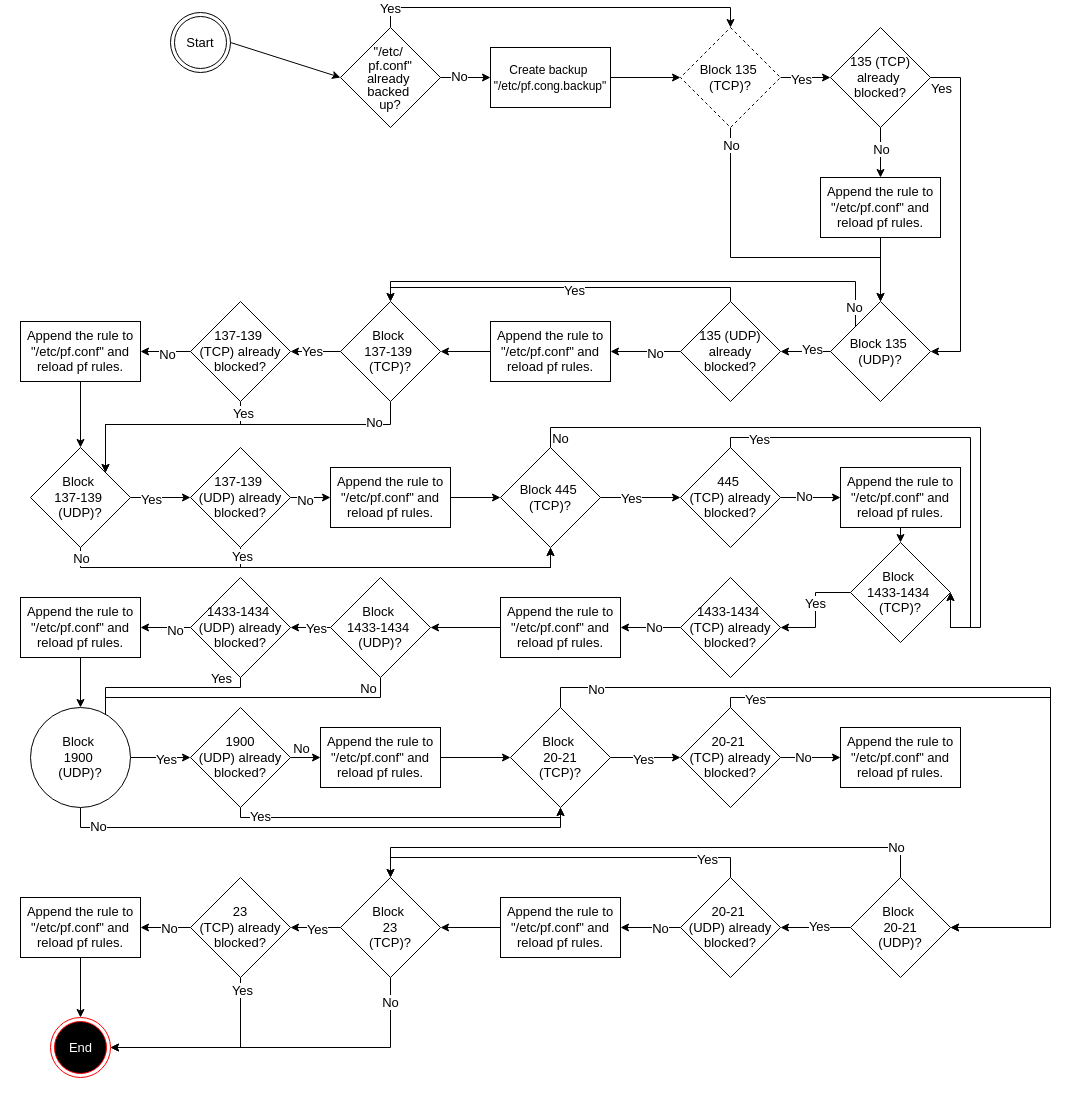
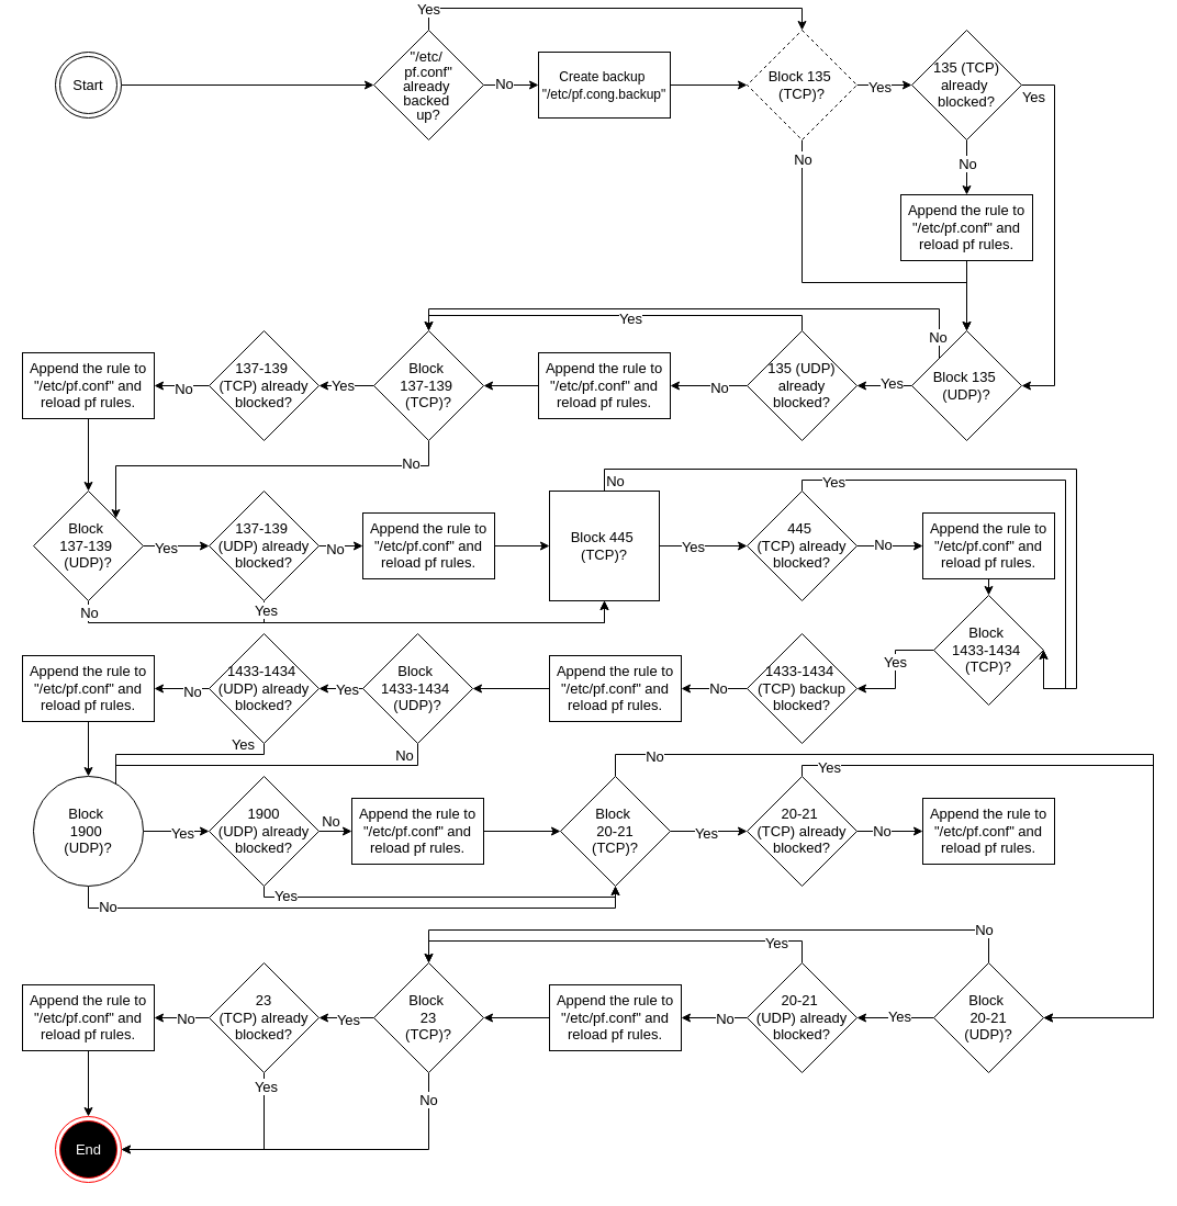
- <mxCell id="3" value="&lt;font style=&quot;color: rgb(0, 0, 0);&quot;&gt;Start&lt;/font&gt;" style="ellipse;shape=doubleEllipse;html=1;dashed=0;whiteSpace=wrap;aspect=fixed;fontSize=13;fontColor=#000000;" parent="1" vertex="1"><mxGeometry x="170" y="5" width="60" height="60" as="geometry" /></mxCell>
+ <mxCell id="3" value="&lt;font style=&quot;color: rgb(0, 0, 0);&quot;&gt;Start&lt;/font&gt;" style="ellipse;shape=doubleEllipse;html=1;dashed=0;whiteSpace=wrap;aspect=fixed;fontSize=13;fontColor=#000000;" parent="1" vertex="1"><mxGeometry x="50" y="40" width="60" height="60" as="geometry" /></mxCell>
- <mxCell id="42" style="edgeStyle=orthogonalEdgeStyle;rounded=0;orthogonalLoop=1;jettySize=auto;html=1;exitX=0.5;exitY=1;exitDx=0;exitDy=0;entryX=1;entryY=0;entryDx=0;entryDy=0;fontSize=13;fontColor=#000000;" parent="1" source="44" target="51" edge="1"><mxGeometry relative="1" as="geometry" /></mxCell>
- <mxCell id="43" value="Yes" style="edgeLabel;html=1;align=center;verticalAlign=middle;resizable=0;points=[];fontSize=13;fontColor=#000000;" parent="42" vertex="1" connectable="0"><mxGeometry x="-0.898" y="2" relative="1" as="geometry"><mxPoint as="offset" /></mxGeometry></mxCell>
- <mxCell id="63" value="&lt;font style=&quot;color: rgb(0, 0, 0);&quot;&gt;Block 445&amp;nbsp;&lt;/font&gt;&lt;div&gt;&lt;font style=&quot;color: rgb(0, 0, 0);&quot;&gt;(TCP)?&lt;/font&gt;&lt;/div&gt;" style="rhombus;whiteSpace=wrap;html=1;fontSize=13;fontColor=#000000;" parent="1" vertex="1"><mxGeometry x="500" y="440" width="100" height="100" as="geometry" /></mxCell>
+ <mxCell id="63" value="&lt;font style=&quot;color: rgb(0, 0, 0);&quot;&gt;Block 445&amp;nbsp;&lt;/font&gt;&lt;div&gt;&lt;font style=&quot;color: rgb(0, 0, 0);&quot;&gt;(TCP)?&lt;/font&gt;&lt;/div&gt;" style="whiteSpace=wrap;html=1;fontSize=13;fontColor=#000000;rounded=0;" parent="1" vertex="1"><mxGeometry x="500" y="440" width="100" height="100" as="geometry" /></mxCell>
- <mxCell id="76" value="&lt;div&gt;&lt;font style=&quot;color: rgb(0, 0, 0);&quot;&gt;1433-1434&amp;nbsp;&lt;/font&gt;&lt;div&gt;&lt;font style=&quot;color: rgb(0, 0, 0);&quot;&gt;(TCP) already blocked?&lt;/font&gt;&lt;/div&gt;&lt;/div&gt;" style="rhombus;whiteSpace=wrap;html=1;fontSize=13;fontColor=#000000;" parent="1" vertex="1"><mxGeometry x="680" y="570" width="100" height="100" as="geometry" /></mxCell>
+ <mxCell id="76" value="&lt;div&gt;&lt;font style=&quot;color: rgb(0, 0, 0);&quot;&gt;1433-1434&amp;nbsp;&lt;/font&gt;&lt;div&gt;&lt;font style=&quot;color: rgb(0, 0, 0);&quot;&gt;(TCP) backup blocked?&lt;/font&gt;&lt;/div&gt;&lt;/div&gt;" style="rhombus;whiteSpace=wrap;html=1;fontSize=13;fontColor=#000000;" parent="1" vertex="1"><mxGeometry x="680" y="570" width="100" height="100" as="geometry" /></mxCell>
